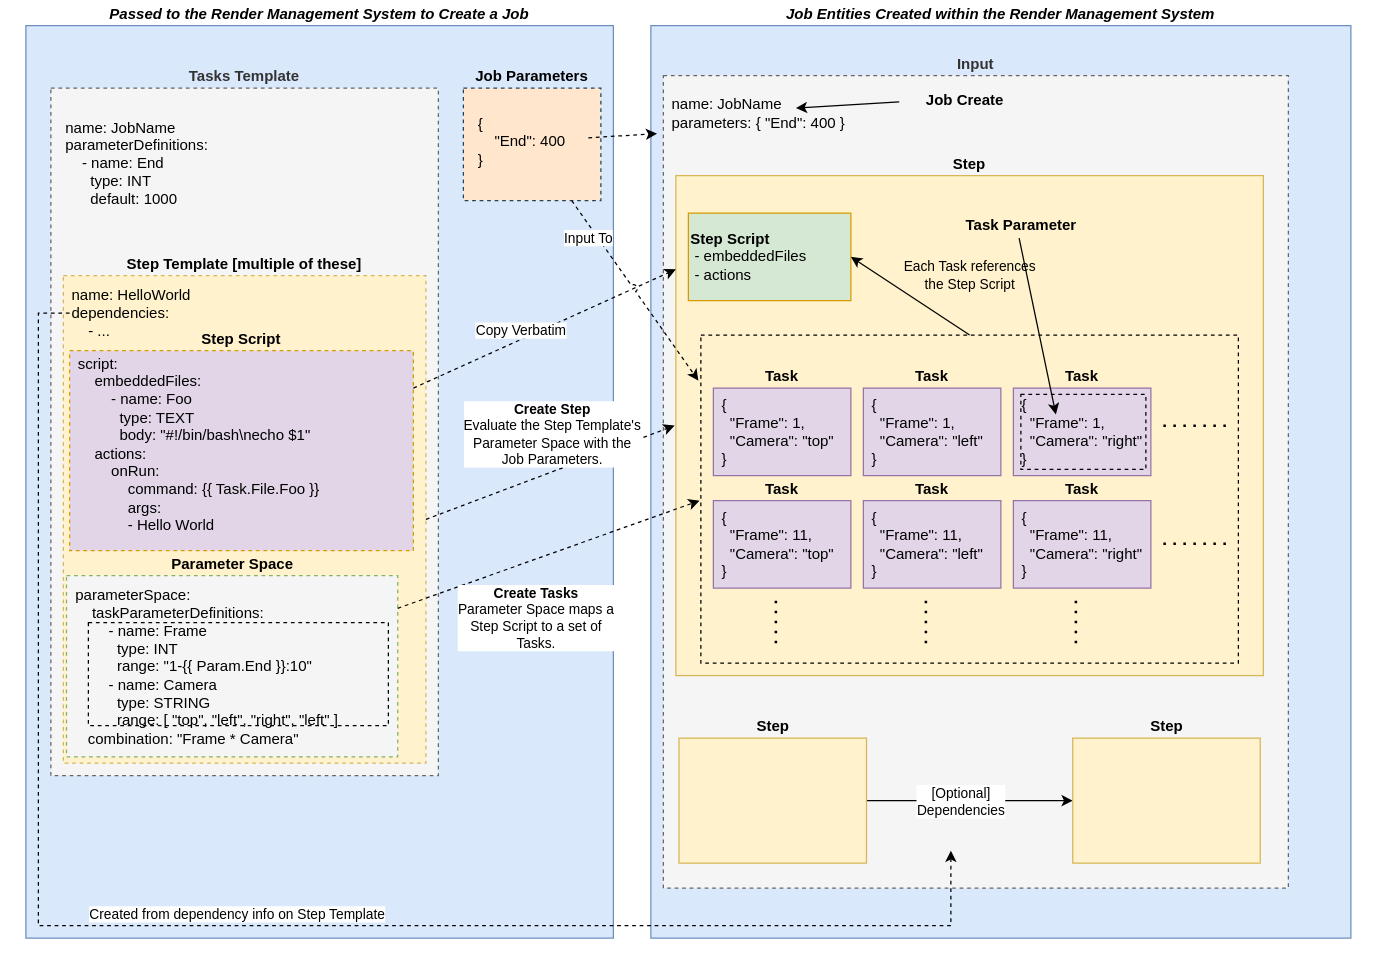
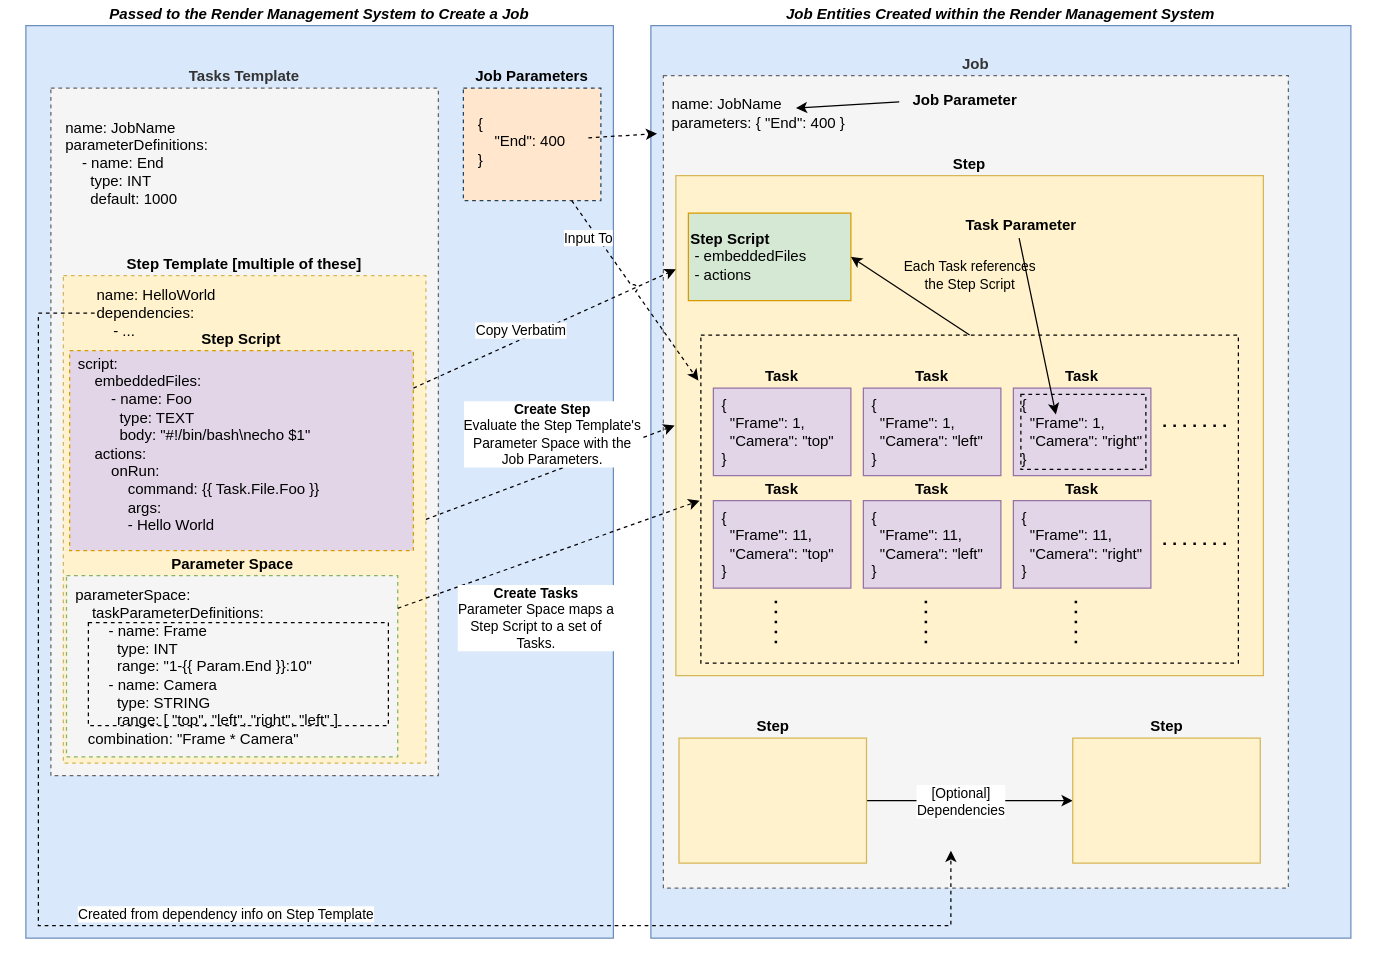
- <mxCell id="15" value="&lt;b&gt;Input&lt;br&gt;&lt;/b&gt;" style="rounded=0;whiteSpace=wrap;html=1;fillColor=#f5f5f5;dashed=1;labelPosition=center;verticalLabelPosition=top;align=center;verticalAlign=bottom;fontColor=#333333;strokeColor=#666666;" parent="1" vertex="1"><mxGeometry x="530" y="60" width="500" height="650" as="geometry" /></mxCell>
+ <mxCell id="15" value="&lt;b&gt;Job&lt;br&gt;&lt;/b&gt;" style="rounded=0;whiteSpace=wrap;html=1;fillColor=#f5f5f5;dashed=1;labelPosition=center;verticalLabelPosition=top;align=center;verticalAlign=bottom;fontColor=#333333;strokeColor=#666666;" parent="1" vertex="1"><mxGeometry x="530" y="60" width="500" height="650" as="geometry" /></mxCell>
- <mxCell id="57" value="&lt;b&gt;Job Create&lt;/b&gt;" style="text;html=1;align=center;verticalAlign=middle;resizable=0;points=[];autosize=1;strokeColor=none;fillColor=none;" parent="1" vertex="1"><mxGeometry x="721" y="70" width="100" height="20" as="geometry" /></mxCell>
+ <mxCell id="57" value="&lt;b&gt;Job Parameter&lt;/b&gt;" style="text;html=1;align=center;verticalAlign=middle;resizable=0;points=[];autosize=1;strokeColor=none;fillColor=none;" parent="1" vertex="1"><mxGeometry x="721" y="70" width="100" height="20" as="geometry" /></mxCell>
- <mxCell id="9" value="name: HelloWorld&lt;br&gt;dependencies: &lt;br&gt;&amp;nbsp; &amp;nbsp; - ..." style="text;html=1;strokeColor=none;fillColor=none;align=left;verticalAlign=middle;whiteSpace=wrap;rounded=0;dashed=1;" parent="1" vertex="1"><mxGeometry x="55" y="230" width="260" height="40" as="geometry" /></mxCell>
+ <mxCell id="9" value="name: HelloWorld&lt;br&gt;dependencies: &lt;br&gt;&amp;nbsp; &amp;nbsp; - ..." style="text;html=1;strokeColor=none;fillColor=none;align=left;verticalAlign=middle;whiteSpace=wrap;rounded=0;dashed=1;" parent="1" vertex="1"><mxGeometry x="75" y="230" width="260" height="40" as="geometry" /></mxCell>
